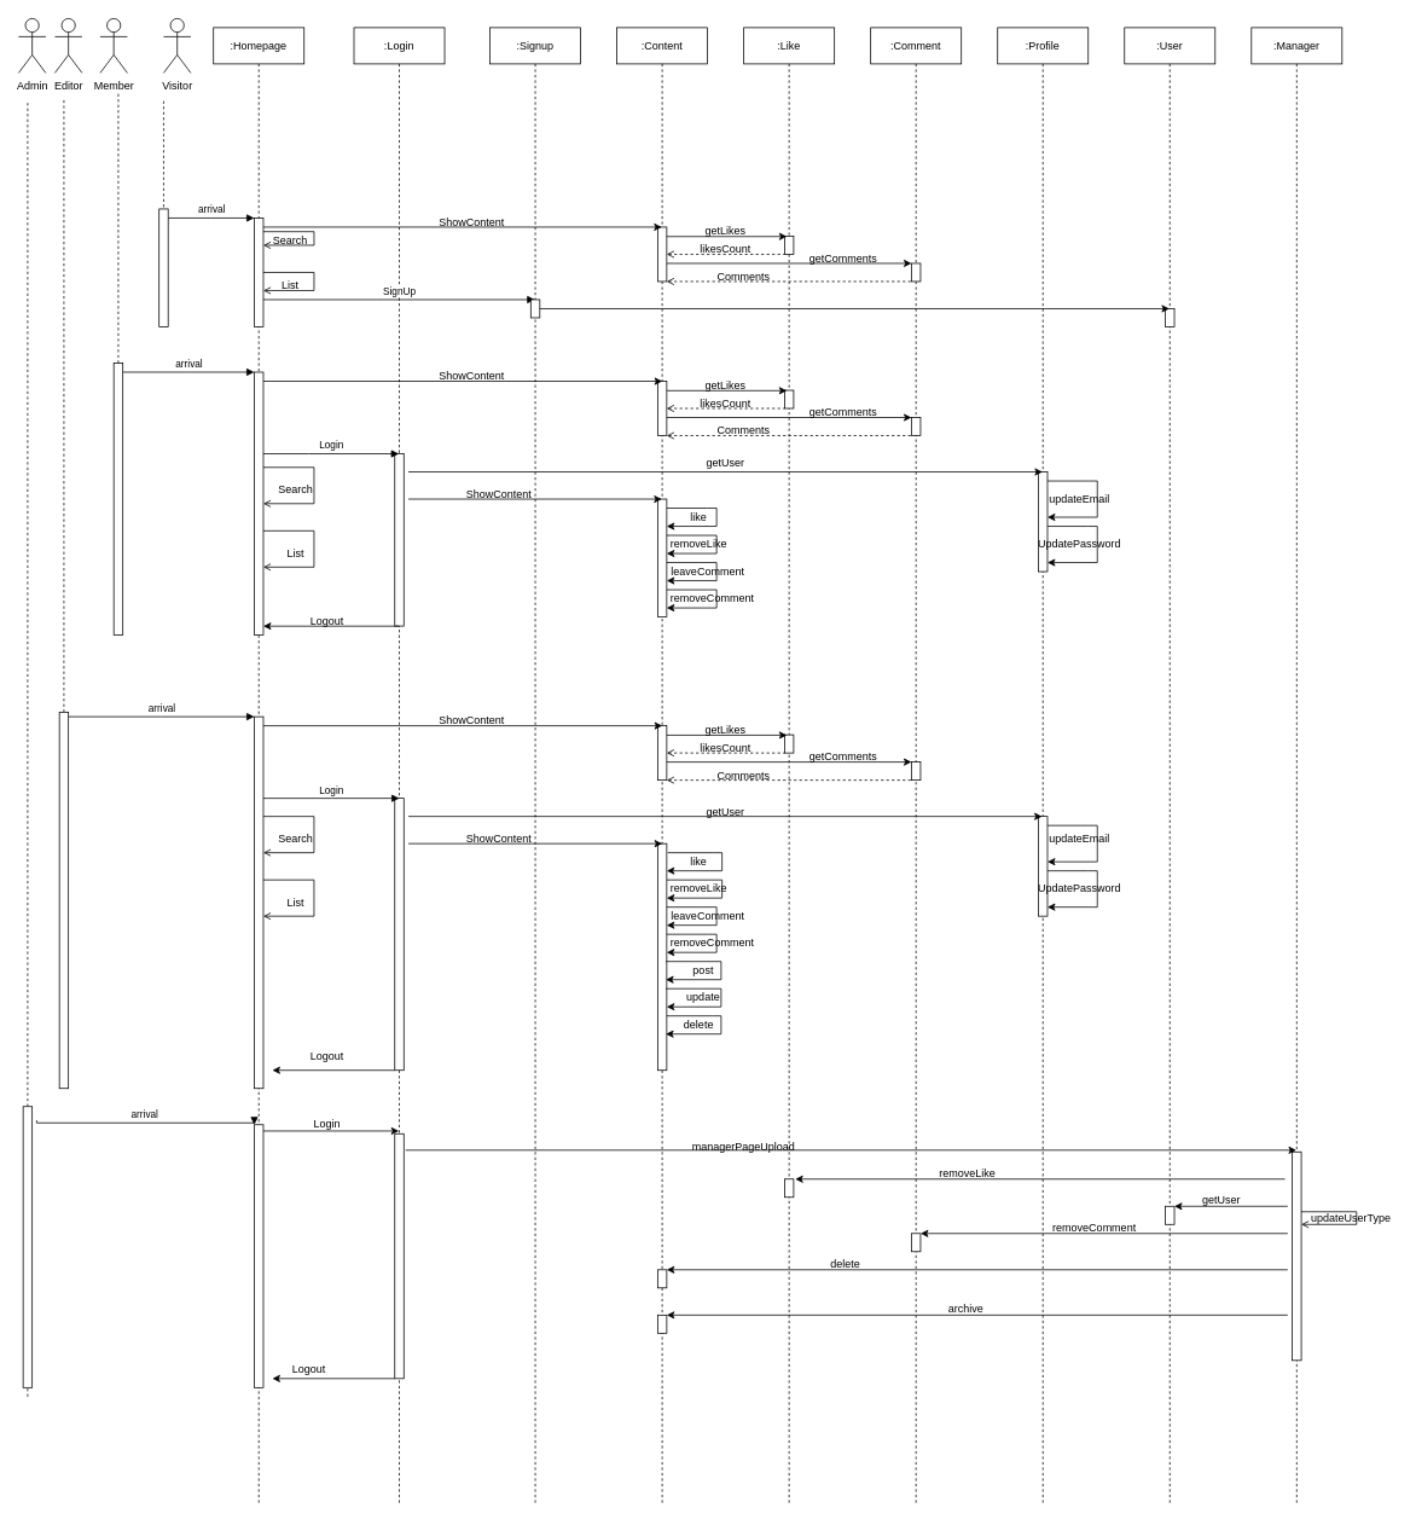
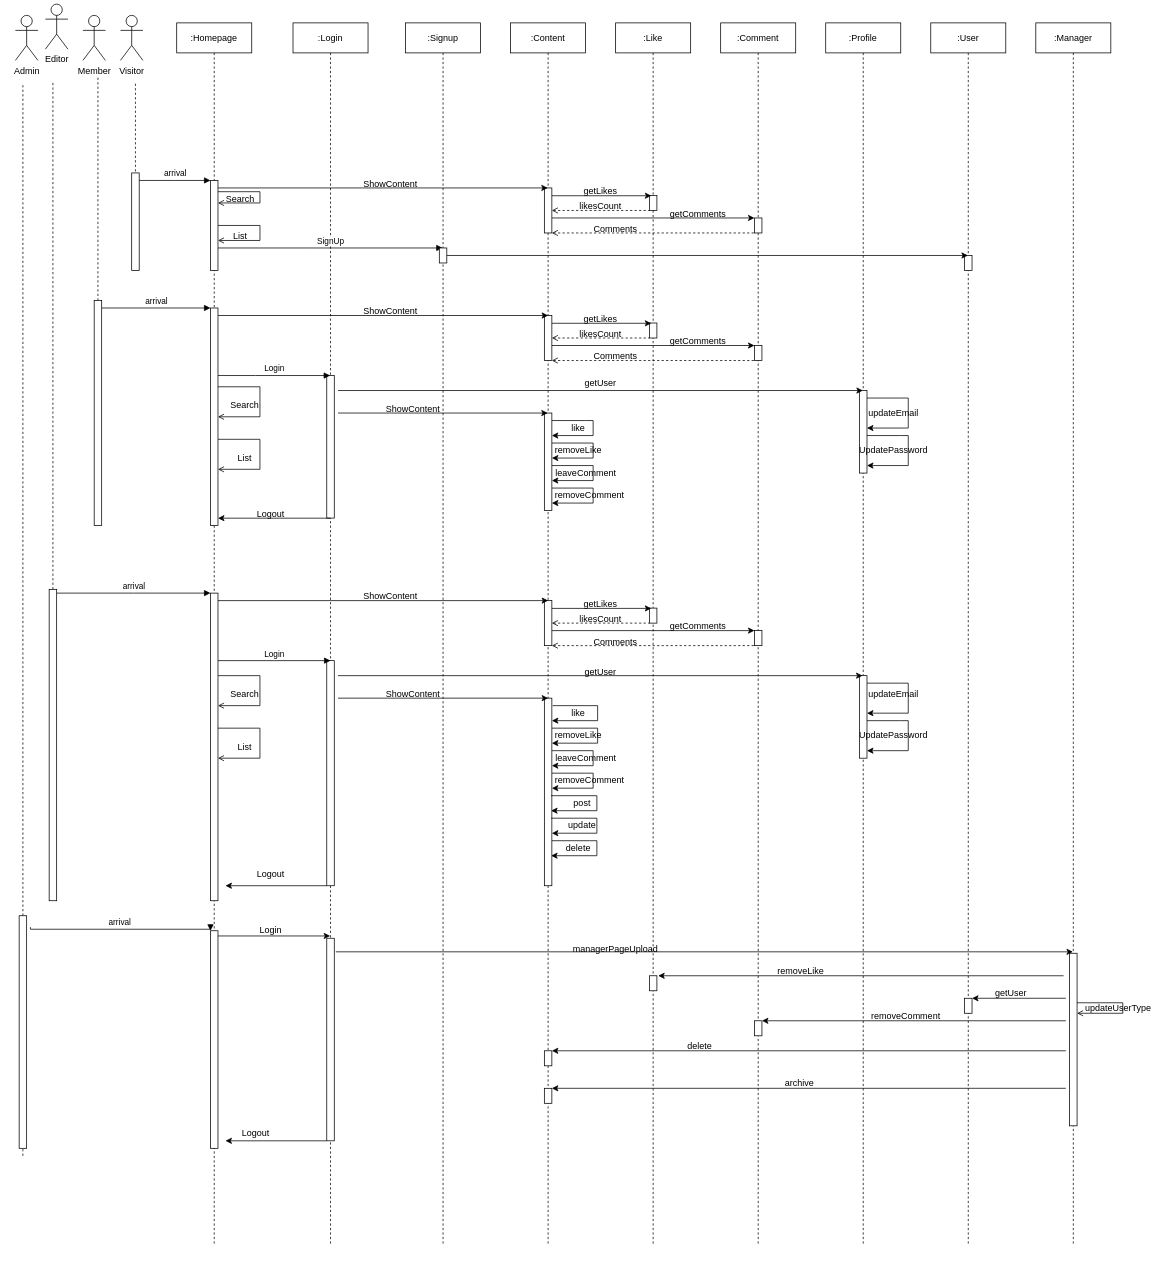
- <mxCell id="21" value="Editor" style="shape=umlActor;verticalLabelPosition=bottom;verticalAlign=top;html=1;outlineConnect=0;" parent="1" vertex="1"><mxGeometry x="60" y="20" width="30" height="60" as="geometry" /></mxCell>
+ <mxCell id="21" value="Editor" style="shape=umlActor;verticalLabelPosition=bottom;verticalAlign=top;html=1;outlineConnect=0;" parent="1" vertex="1"><mxGeometry x="60" y="5" width="30" height="60" as="geometry" /></mxCell>
- <mxCell id="19" value="Visitor" style="shape=umlActor;verticalLabelPosition=bottom;verticalAlign=top;html=1;outlineConnect=0;" parent="1" vertex="1"><mxGeometry x="180" y="20" width="30" height="60" as="geometry" /></mxCell>
+ <mxCell id="19" value="Visitor" style="shape=umlActor;verticalLabelPosition=bottom;verticalAlign=top;html=1;outlineConnect=0;" parent="1" vertex="1"><mxGeometry x="160" y="20" width="30" height="60" as="geometry" /></mxCell>
